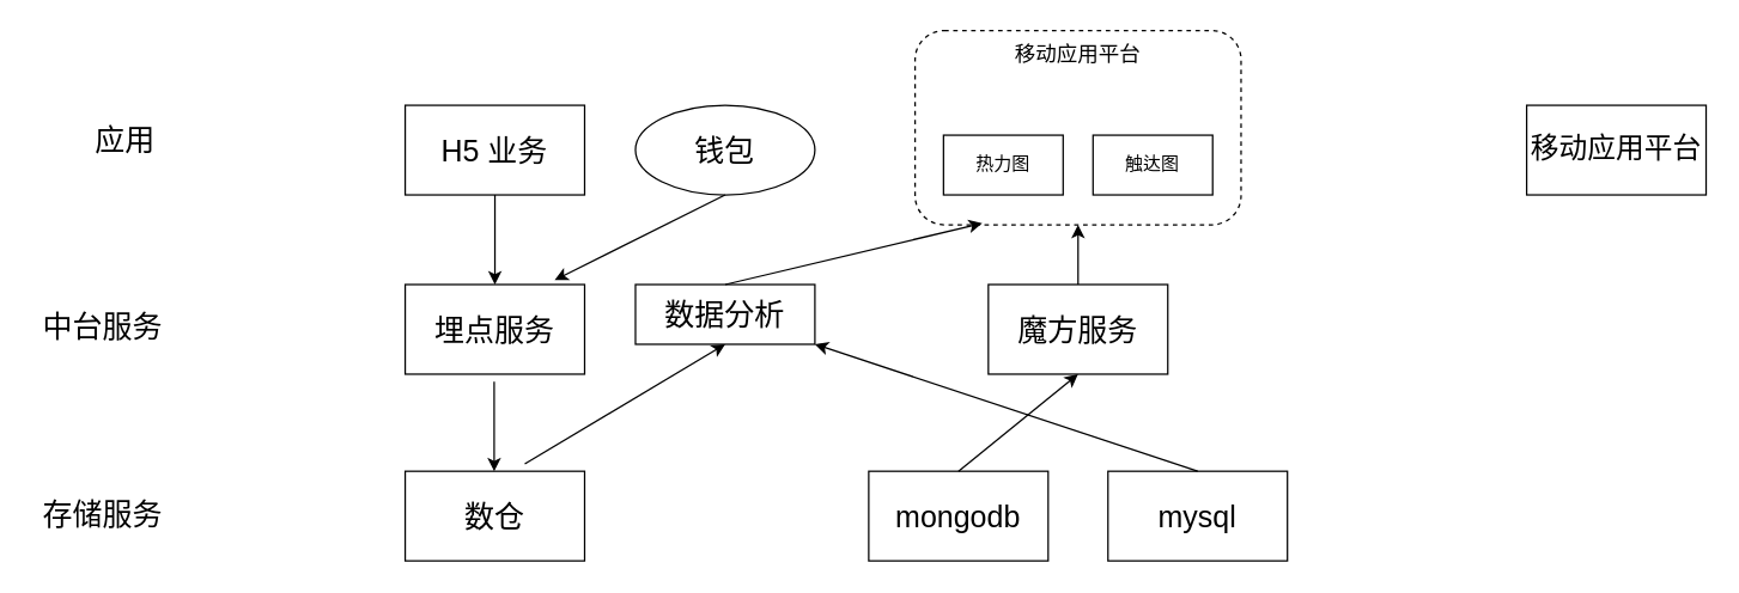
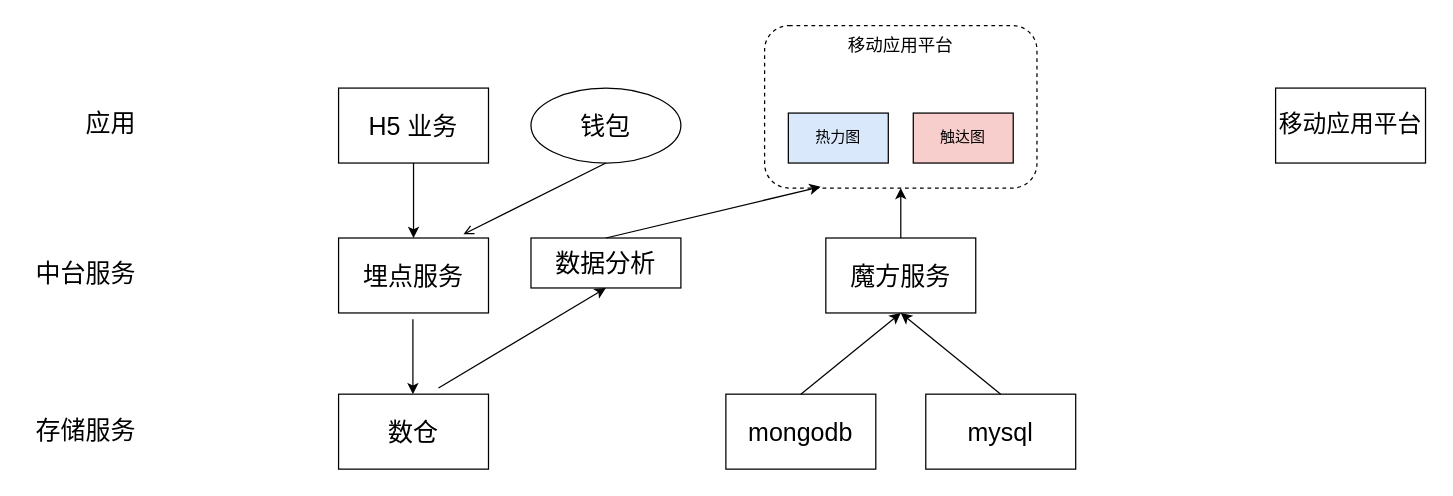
- <mxCell id="7" value="应用" style="text;html=1;strokeColor=none;fillColor=none;align=right;verticalAlign=middle;whiteSpace=wrap;rounded=0;fontSize=20;" vertex="1" parent="1"><mxGeometry x="15" y="77.5" width="90" height="30" as="geometry" /></mxCell>
+ <mxCell id="7" value="应用" style="text;html=1;strokeColor=none;fillColor=none;align=right;verticalAlign=middle;whiteSpace=wrap;rounded=0;fontSize=20;" vertex="1" parent="1"><mxGeometry x="20" y="82.5" width="90" height="30" as="geometry" /></mxCell>
- <mxCell id="17" value="热力图" style="rounded=0;whiteSpace=wrap;html=1;fontSize=12;" vertex="1" parent="1"><mxGeometry x="630" y="90" width="80" height="40" as="geometry" /></mxCell>
+ <mxCell id="17" value="热力图" style="rounded=0;whiteSpace=wrap;html=1;fontSize=12;fillColor=#dae8fc;" vertex="1" parent="1"><mxGeometry x="630" y="90" width="80" height="40" as="geometry" /></mxCell>
- <mxCell id="20" value="触达图" style="rounded=0;whiteSpace=wrap;html=1;fontSize=12;" vertex="1" parent="1"><mxGeometry x="730" y="90" width="80" height="40" as="geometry" /></mxCell>
+ <mxCell id="20" value="触达图" style="rounded=0;whiteSpace=wrap;html=1;fontSize=12;fillColor=#f8cecc;" vertex="1" parent="1"><mxGeometry x="730" y="90" width="80" height="40" as="geometry" /></mxCell>
- <mxCell id="12" value="" style="endArrow=classic;html=1;rounded=0;fontSize=20;exitX=0.5;exitY=1;exitDx=0;exitDy=0;entryX=0.833;entryY=-0.05;entryDx=0;entryDy=0;entryPerimeter=0;" edge="1" parent="1" source="4" target="5"><mxGeometry width="50" height="50" relative="1" as="geometry"><mxPoint x="340" y="140" as="sourcePoint" /><mxPoint x="340" y="200" as="targetPoint" /></mxGeometry></mxCell>
+ <mxCell id="12" value="" style="endArrow=open;html=1;rounded=0;fontSize=20;exitX=0.5;exitY=1;exitDx=0;exitDy=0;entryX=0.833;entryY=-0.05;entryDx=0;entryDy=0;entryPerimeter=0;" edge="1" parent="1" source="4" target="5"><mxGeometry width="50" height="50" relative="1" as="geometry"><mxPoint x="340" y="140" as="sourcePoint" /><mxPoint x="340" y="200" as="targetPoint" /></mxGeometry></mxCell>
- <mxCell id="25" value="" style="endArrow=classic;html=1;rounded=0;fontSize=20;exitX=0.5;exitY=0;exitDx=0;exitDy=0;" edge="1" parent="1" source="15" target="8"><mxGeometry width="50" height="50" relative="1" as="geometry"><mxPoint x="650" y="325" as="sourcePoint" /><mxPoint x="721" y="261.98" as="targetPoint" /></mxGeometry></mxCell>
+ <mxCell id="25" value="" style="endArrow=classic;html=1;rounded=0;fontSize=20;entryX=0.5;entryY=1;entryDx=0;entryDy=0;exitX=0.5;exitY=0;exitDx=0;exitDy=0;" edge="1" parent="1" source="15" target="16"><mxGeometry width="50" height="50" relative="1" as="geometry"><mxPoint x="650" y="325" as="sourcePoint" /><mxPoint x="721" y="261.98" as="targetPoint" /></mxGeometry></mxCell>
